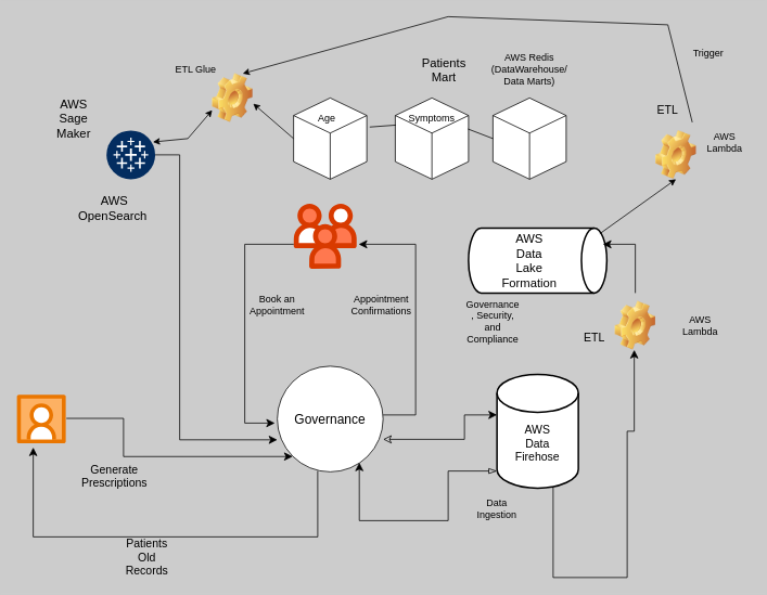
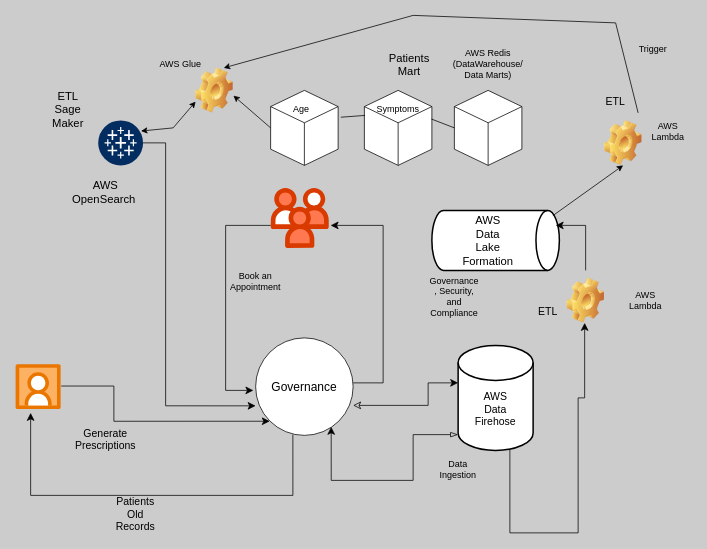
- <mxCell id="47" value="ETL Glue" style="text;html=1;align=center;verticalAlign=middle;whiteSpace=wrap;rounded=0;" vertex="1" parent="1"><mxGeometry x="210" y="70" width="60" height="30" as="geometry" /></mxCell>
+ <mxCell id="47" value="AWS Glue" style="text;html=1;align=center;verticalAlign=middle;whiteSpace=wrap;rounded=0;" vertex="1" parent="1"><mxGeometry x="210" y="70" width="60" height="30" as="geometry" /></mxCell>
- <mxCell id="28" value="&lt;font style=&quot;font-size: 15px;&quot;&gt;AWS Sage Maker&lt;/font&gt;" style="text;html=1;strokeColor=none;fillColor=none;align=center;verticalAlign=middle;whiteSpace=wrap;rounded=0;" parent="1" vertex="1"><mxGeometry x="60" y="130" width="60" height="30" as="geometry" /></mxCell>
+ <mxCell id="28" value="&lt;font style=&quot;font-size: 15px;&quot;&gt;ETL Sage Maker&lt;/font&gt;" style="text;html=1;strokeColor=none;fillColor=none;align=center;verticalAlign=middle;whiteSpace=wrap;rounded=0;" parent="1" vertex="1"><mxGeometry x="60" y="130" width="60" height="30" as="geometry" /></mxCell>
- <mxCell id="38" value="Appointment&lt;br&gt;Confirmations" style="text;html=1;strokeColor=none;fillColor=none;align=center;verticalAlign=middle;whiteSpace=wrap;rounded=0;" parent="1" vertex="1"><mxGeometry x="437.6" y="360" width="60" height="30" as="geometry" /></mxCell>
